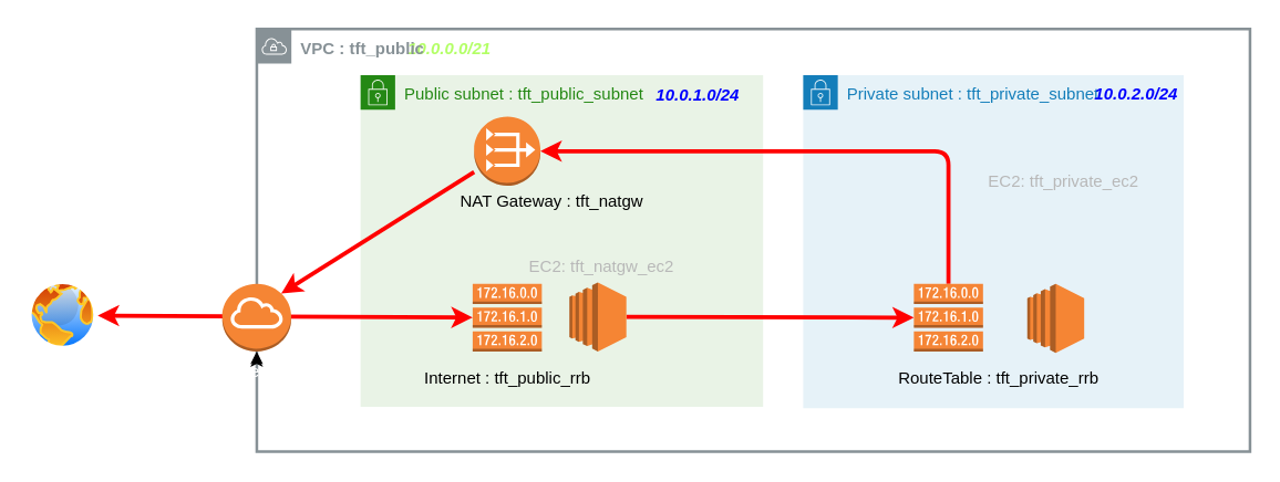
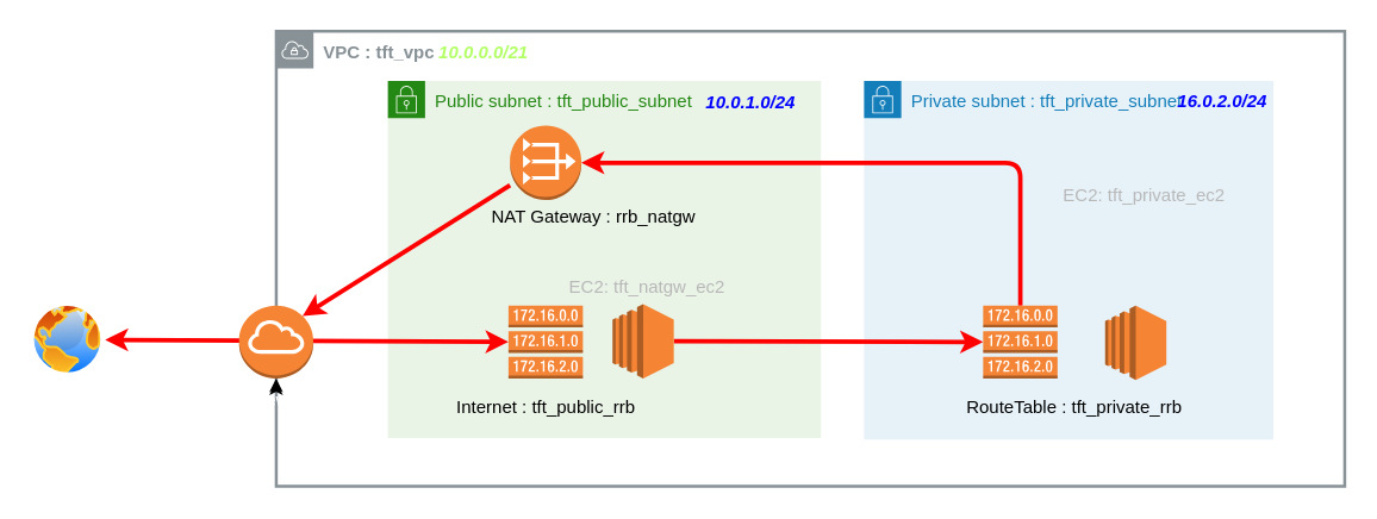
- <mxCell id="6" value="VPC : tft_public" style="sketch=0;outlineConnect=0;gradientColor=none;html=1;whiteSpace=wrap;fontSize=12;fontStyle=1;shape=mxgraph.aws4.group;grIcon=mxgraph.aws4.group_vpc;strokeColor=#879196;fillColor=none;verticalAlign=top;align=left;spacingLeft=30;fontColor=#879196;dashed=0;strokeWidth=2;" parent="5" vertex="1"><mxGeometry x="185" y="20.5" width="718" height="306" as="geometry" /></mxCell>
+ <mxCell id="6" value="VPC : tft_vpc" style="sketch=0;outlineConnect=0;gradientColor=none;html=1;whiteSpace=wrap;fontSize=12;fontStyle=1;shape=mxgraph.aws4.group;grIcon=mxgraph.aws4.group_vpc;strokeColor=#879196;fillColor=none;verticalAlign=top;align=left;spacingLeft=30;fontColor=#879196;dashed=0;strokeWidth=2;" parent="5" vertex="1"><mxGeometry x="185" y="20.5" width="718" height="306" as="geometry" /></mxCell>
- <mxCell id="27" value="&lt;i&gt;&lt;b&gt;10.0.2.0/24&lt;/b&gt;&lt;/i&gt;" style="text;html=1;strokeColor=none;fillColor=none;align=center;verticalAlign=middle;whiteSpace=wrap;rounded=0;fontColor=#0000FF;" parent="5" vertex="1"><mxGeometry x="791" y="53" width="60" height="30" as="geometry" /></mxCell>
+ <mxCell id="27" value="&lt;i&gt;&lt;b&gt;16.0.2.0/24&lt;/b&gt;&lt;/i&gt;" style="text;html=1;strokeColor=none;fillColor=none;align=center;verticalAlign=middle;whiteSpace=wrap;rounded=0;fontColor=#0000FF;" parent="5" vertex="1"><mxGeometry x="791" y="53" width="60" height="30" as="geometry" /></mxCell>
- <mxCell id="21" value="&lt;font color=&quot;#000000&quot;&gt;NAT Gateway : tft_natgw&lt;/font&gt;" style="text;html=1;align=center;verticalAlign=middle;resizable=0;points=[];autosize=1;strokeColor=none;fillColor=none;" parent="5" vertex="1"><mxGeometry x="323" y="133" width="150" height="26" as="geometry" /></mxCell>
+ <mxCell id="21" value="&lt;font color=&quot;#000000&quot;&gt;NAT Gateway : rrb_natgw&lt;/font&gt;" style="text;html=1;align=center;verticalAlign=middle;resizable=0;points=[];autosize=1;strokeColor=none;fillColor=none;" parent="5" vertex="1"><mxGeometry x="323" y="133" width="150" height="26" as="geometry" /></mxCell>
- <mxCell id="10" value="&lt;font color=&quot;#ffffff&quot;&gt;Internet Gateway : tft_igw&lt;/font&gt;" style="text;html=1;align=center;verticalAlign=middle;resizable=0;points=[];autosize=1;strokeColor=none;fillColor=none;" parent="5" vertex="1"><mxGeometry x="107.91" y="256" width="154" height="26" as="geometry" /></mxCell>
+ <mxCell id="10" value="&lt;font color=&quot;#ffffff&quot;&gt;Internet Gateway : rrb_igw&lt;/font&gt;" style="text;html=1;align=center;verticalAlign=middle;resizable=0;points=[];autosize=1;strokeColor=none;fillColor=none;" parent="5" vertex="1"><mxGeometry x="107.91" y="256" width="154" height="26" as="geometry" /></mxCell>
